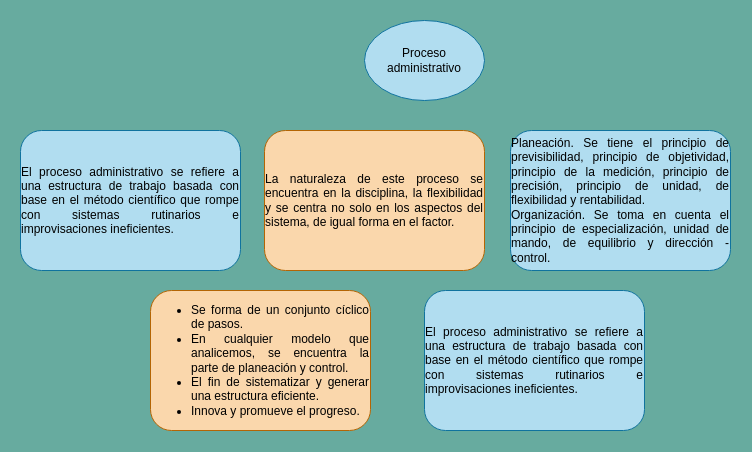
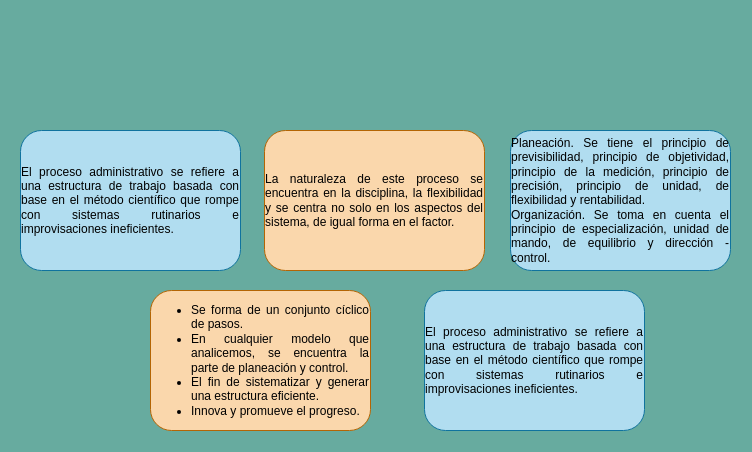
- <mxCell id="2" value="&lt;font color=&quot;#000000&quot;&gt;Proceso administrativo&lt;/font&gt;" style="ellipse;whiteSpace=wrap;html=1;fillColor=#b1ddf0;strokeColor=#10739e;" vertex="1" parent="1"><mxGeometry x="364" y="20" width="120" height="80" as="geometry" /></mxCell>
